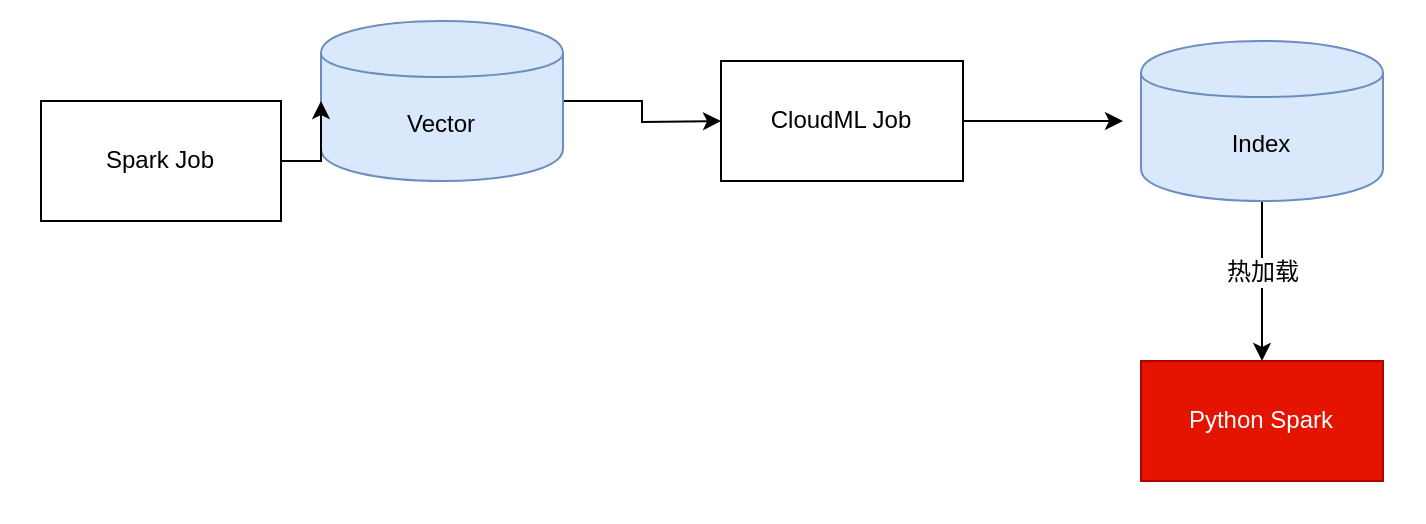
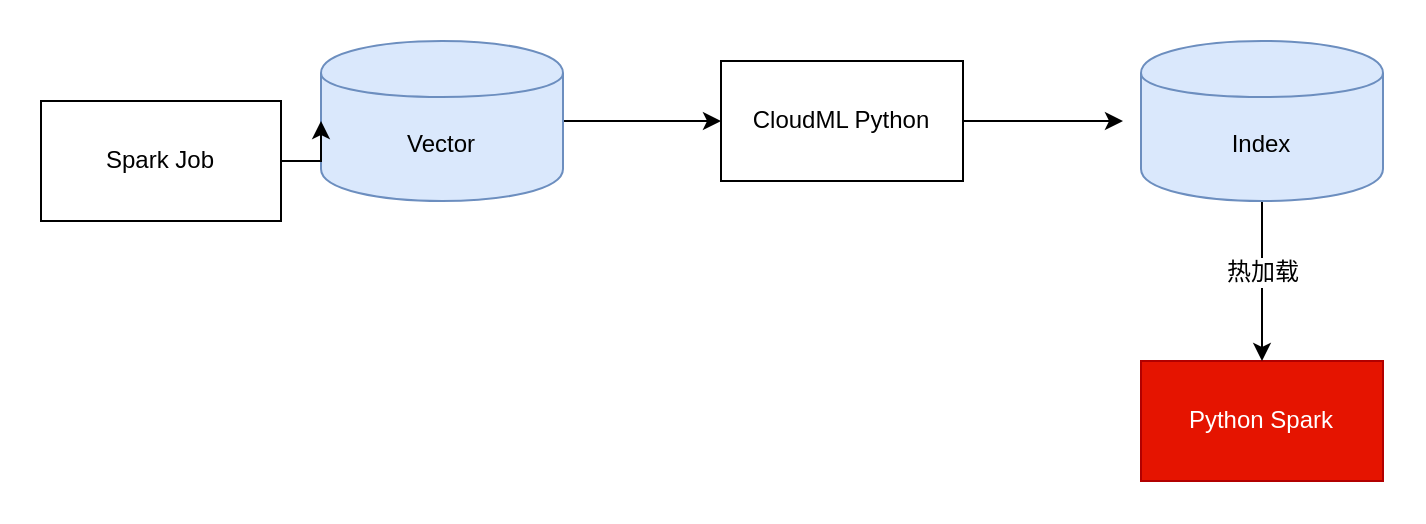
- <mxCell id="3" value="Vector" style="shape=cylinder;whiteSpace=wrap;html=1;boundedLbl=1;backgroundOutline=1;fillColor=#dae8fc;strokeColor=#6c8ebf;" parent="1" vertex="1"><mxGeometry x="160" y="10" width="121" height="80" as="geometry" /></mxCell>
+ <mxCell id="3" value="Vector" style="shape=cylinder;whiteSpace=wrap;html=1;boundedLbl=1;backgroundOutline=1;fillColor=#dae8fc;strokeColor=#6c8ebf;" parent="1" vertex="1"><mxGeometry x="160" y="20" width="121" height="80" as="geometry" /></mxCell>
- <mxCell id="5" value="CloudML Job" style="rounded=0;whiteSpace=wrap;html=1;" parent="1" vertex="1"><mxGeometry x="360" y="30" width="121" height="60" as="geometry" /></mxCell>
+ <mxCell id="5" value="CloudML Python" style="rounded=0;whiteSpace=wrap;html=1;" parent="1" vertex="1"><mxGeometry x="360" y="30" width="121" height="60" as="geometry" /></mxCell>
